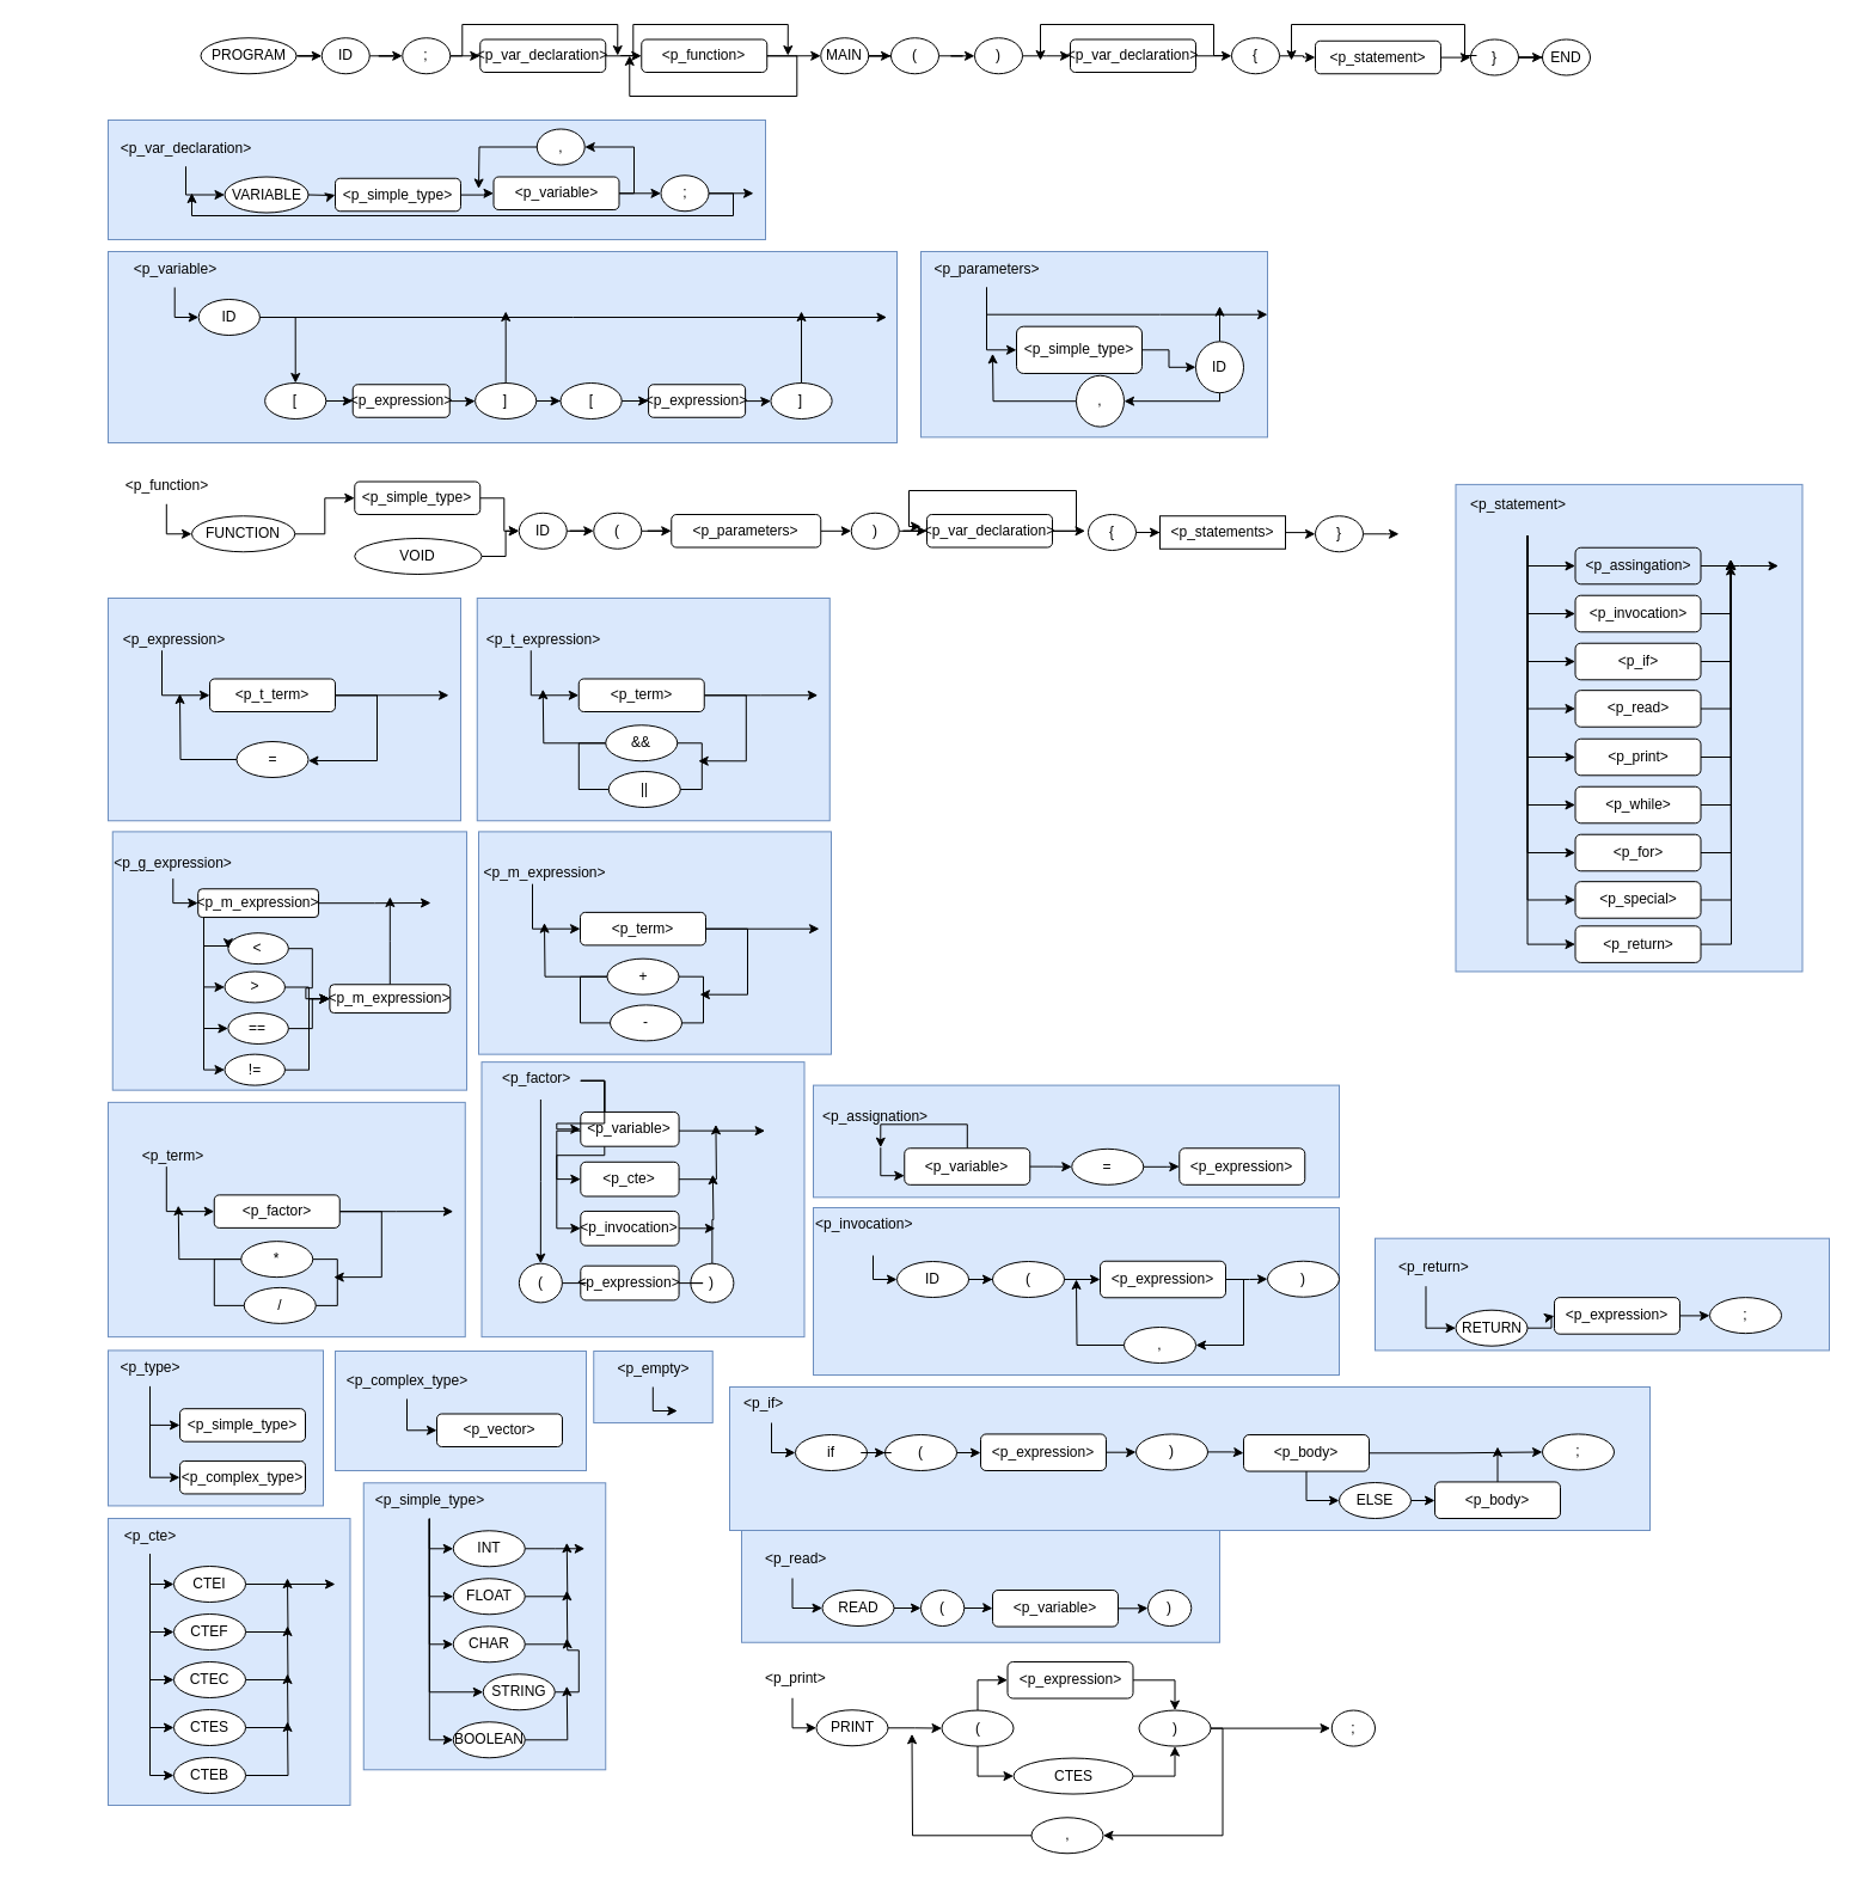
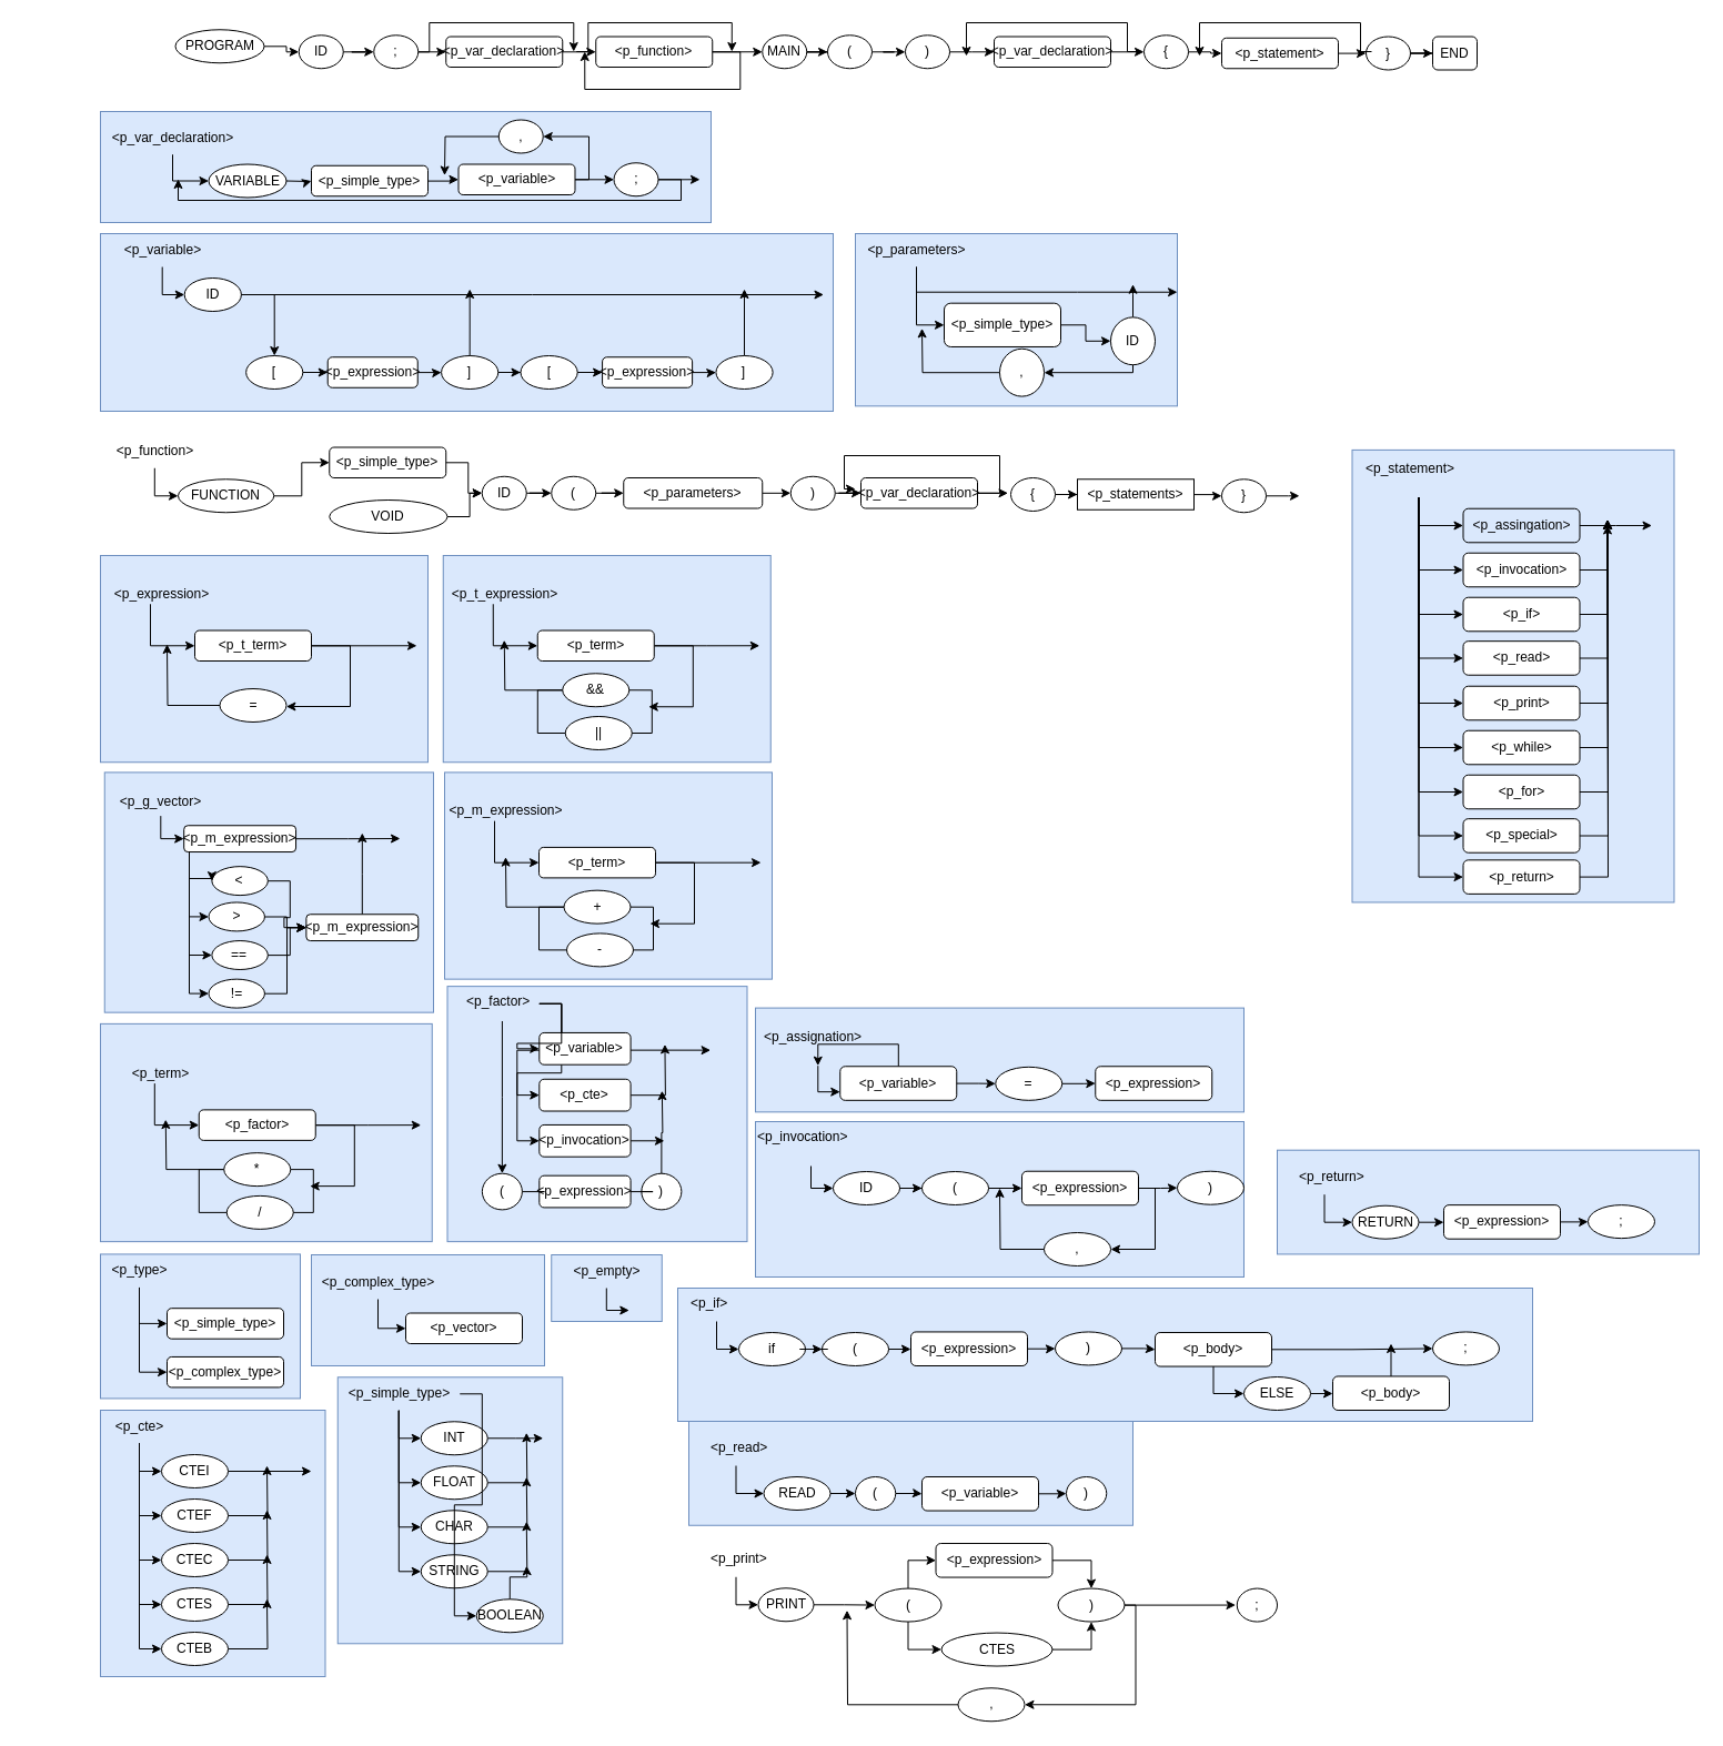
- <mxCell id="143" value="PROGRAM" style="ellipse;whiteSpace=wrap;html=1;container=0;" parent="1" vertex="1"><mxGeometry x="167.5" y="31.25" width="80" height="30" as="geometry" /></mxCell>
+ <mxCell id="143" value="PROGRAM" style="ellipse;whiteSpace=wrap;html=1;container=0;" parent="1" vertex="1"><mxGeometry x="157.5" y="26.25" width="80" height="30" as="geometry" /></mxCell>
- <mxCell id="157" value="END" style="ellipse;whiteSpace=wrap;html=1;container=0;" parent="1" vertex="1"><mxGeometry x="1290" y="32.5" width="40" height="30" as="geometry" /></mxCell>
+ <mxCell id="157" value="END" style="whiteSpace=wrap;html=1;container=0;rounded=1;" parent="1" vertex="1"><mxGeometry x="1290" y="32.5" width="40" height="30" as="geometry" /></mxCell>
- <mxCell id="210" value="&amp;lt;p_g_expression&amp;gt;" style="text;html=1;align=center;verticalAlign=middle;resizable=1;points=[];autosize=1;strokeColor=none;fillColor=none;movable=1;rotatable=1;deletable=1;editable=1;locked=0;connectable=1;container=0;" parent="1" vertex="1"><mxGeometry x="93.75" y="708.65" width="100.857" height="25.95" as="geometry" /></mxCell>
+ <mxCell id="210" value="&amp;lt;p_g_vector&amp;gt;" style="text;html=1;align=center;verticalAlign=middle;resizable=1;points=[];autosize=1;strokeColor=none;fillColor=none;movable=1;rotatable=1;deletable=1;editable=1;locked=0;connectable=1;container=0;" parent="1" vertex="1"><mxGeometry x="93.75" y="708.65" width="100.857" height="25.95" as="geometry" /></mxCell>
- <mxCell id="314" value="RETURN" style="ellipse;whiteSpace=wrap;html=1;container=0;" parent="1" vertex="1"><mxGeometry x="1217.5" y="1095.69" width="60" height="30" as="geometry" /></mxCell>
+ <mxCell id="314" value="RETURN" style="ellipse;whiteSpace=wrap;html=1;container=0;" parent="1" vertex="1"><mxGeometry x="1217.5" y="1085.69" width="60" height="30" as="geometry" /></mxCell>
- <mxCell id="71" value="STRING" style="ellipse;whiteSpace=wrap;html=1;movable=1;resizable=1;rotatable=1;deletable=1;editable=1;locked=0;connectable=1;" parent="58" vertex="1"><mxGeometry x="100" y="160" width="60" height="30" as="geometry" /></mxCell>
+ <mxCell id="71" value="STRING" style="ellipse;whiteSpace=wrap;html=1;movable=1;resizable=1;rotatable=1;deletable=1;editable=1;locked=0;connectable=1;" parent="58" vertex="1"><mxGeometry x="75" y="160" width="60" height="30" as="geometry" /></mxCell>
- <mxCell id="333" value="PRINT" style="ellipse;whiteSpace=wrap;html=1;container=0;" parent="1" vertex="1"><mxGeometry x="682.5" y="1430.28" width="60" height="30" as="geometry" /></mxCell>
+ <mxCell id="333" value="PRINT" style="ellipse;whiteSpace=wrap;html=1;container=0;" parent="1" vertex="1"><mxGeometry x="682.5" y="1430.28" width="50" height="30" as="geometry" /></mxCell>
- <mxCell id="74" value="BOOLEAN" style="ellipse;whiteSpace=wrap;html=1;movable=1;resizable=1;rotatable=1;deletable=1;editable=1;locked=0;connectable=1;" parent="58" vertex="1"><mxGeometry x="75" y="200" width="60" height="30" as="geometry" /></mxCell>
+ <mxCell id="74" value="BOOLEAN" style="ellipse;whiteSpace=wrap;html=1;movable=1;resizable=1;rotatable=1;deletable=1;editable=1;locked=0;connectable=1;" parent="58" vertex="1"><mxGeometry x="125" y="200" width="60" height="30" as="geometry" /></mxCell>
